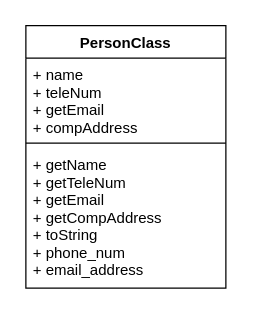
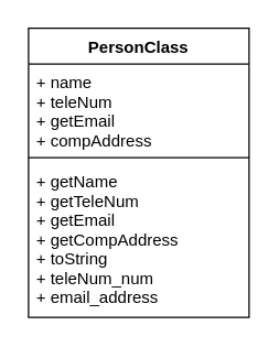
- <mxCell id="5" value="+ getName&#10;+ getTeleNum&#10;+ getEmail&#10;+ getCompAddress&#10;+ toString&#10;+ phone_num&#10;+ email_address" style="text;strokeColor=none;fillColor=none;align=left;verticalAlign=top;spacingLeft=4;spacingRight=4;overflow=hidden;rotatable=0;points=[[0,0.5],[1,0.5]];portConstraint=eastwest;" vertex="1" parent="2"><mxGeometry y="98" width="160" height="112" as="geometry" /></mxCell>
+ <mxCell id="5" value="+ getName&#10;+ getTeleNum&#10;+ getEmail&#10;+ getCompAddress&#10;+ toString&#10;+ teleNum_num&#10;+ email_address" style="text;strokeColor=none;fillColor=none;align=left;verticalAlign=top;spacingLeft=4;spacingRight=4;overflow=hidden;rotatable=0;points=[[0,0.5],[1,0.5]];portConstraint=eastwest;" vertex="1" parent="2"><mxGeometry y="98" width="160" height="112" as="geometry" /></mxCell>
